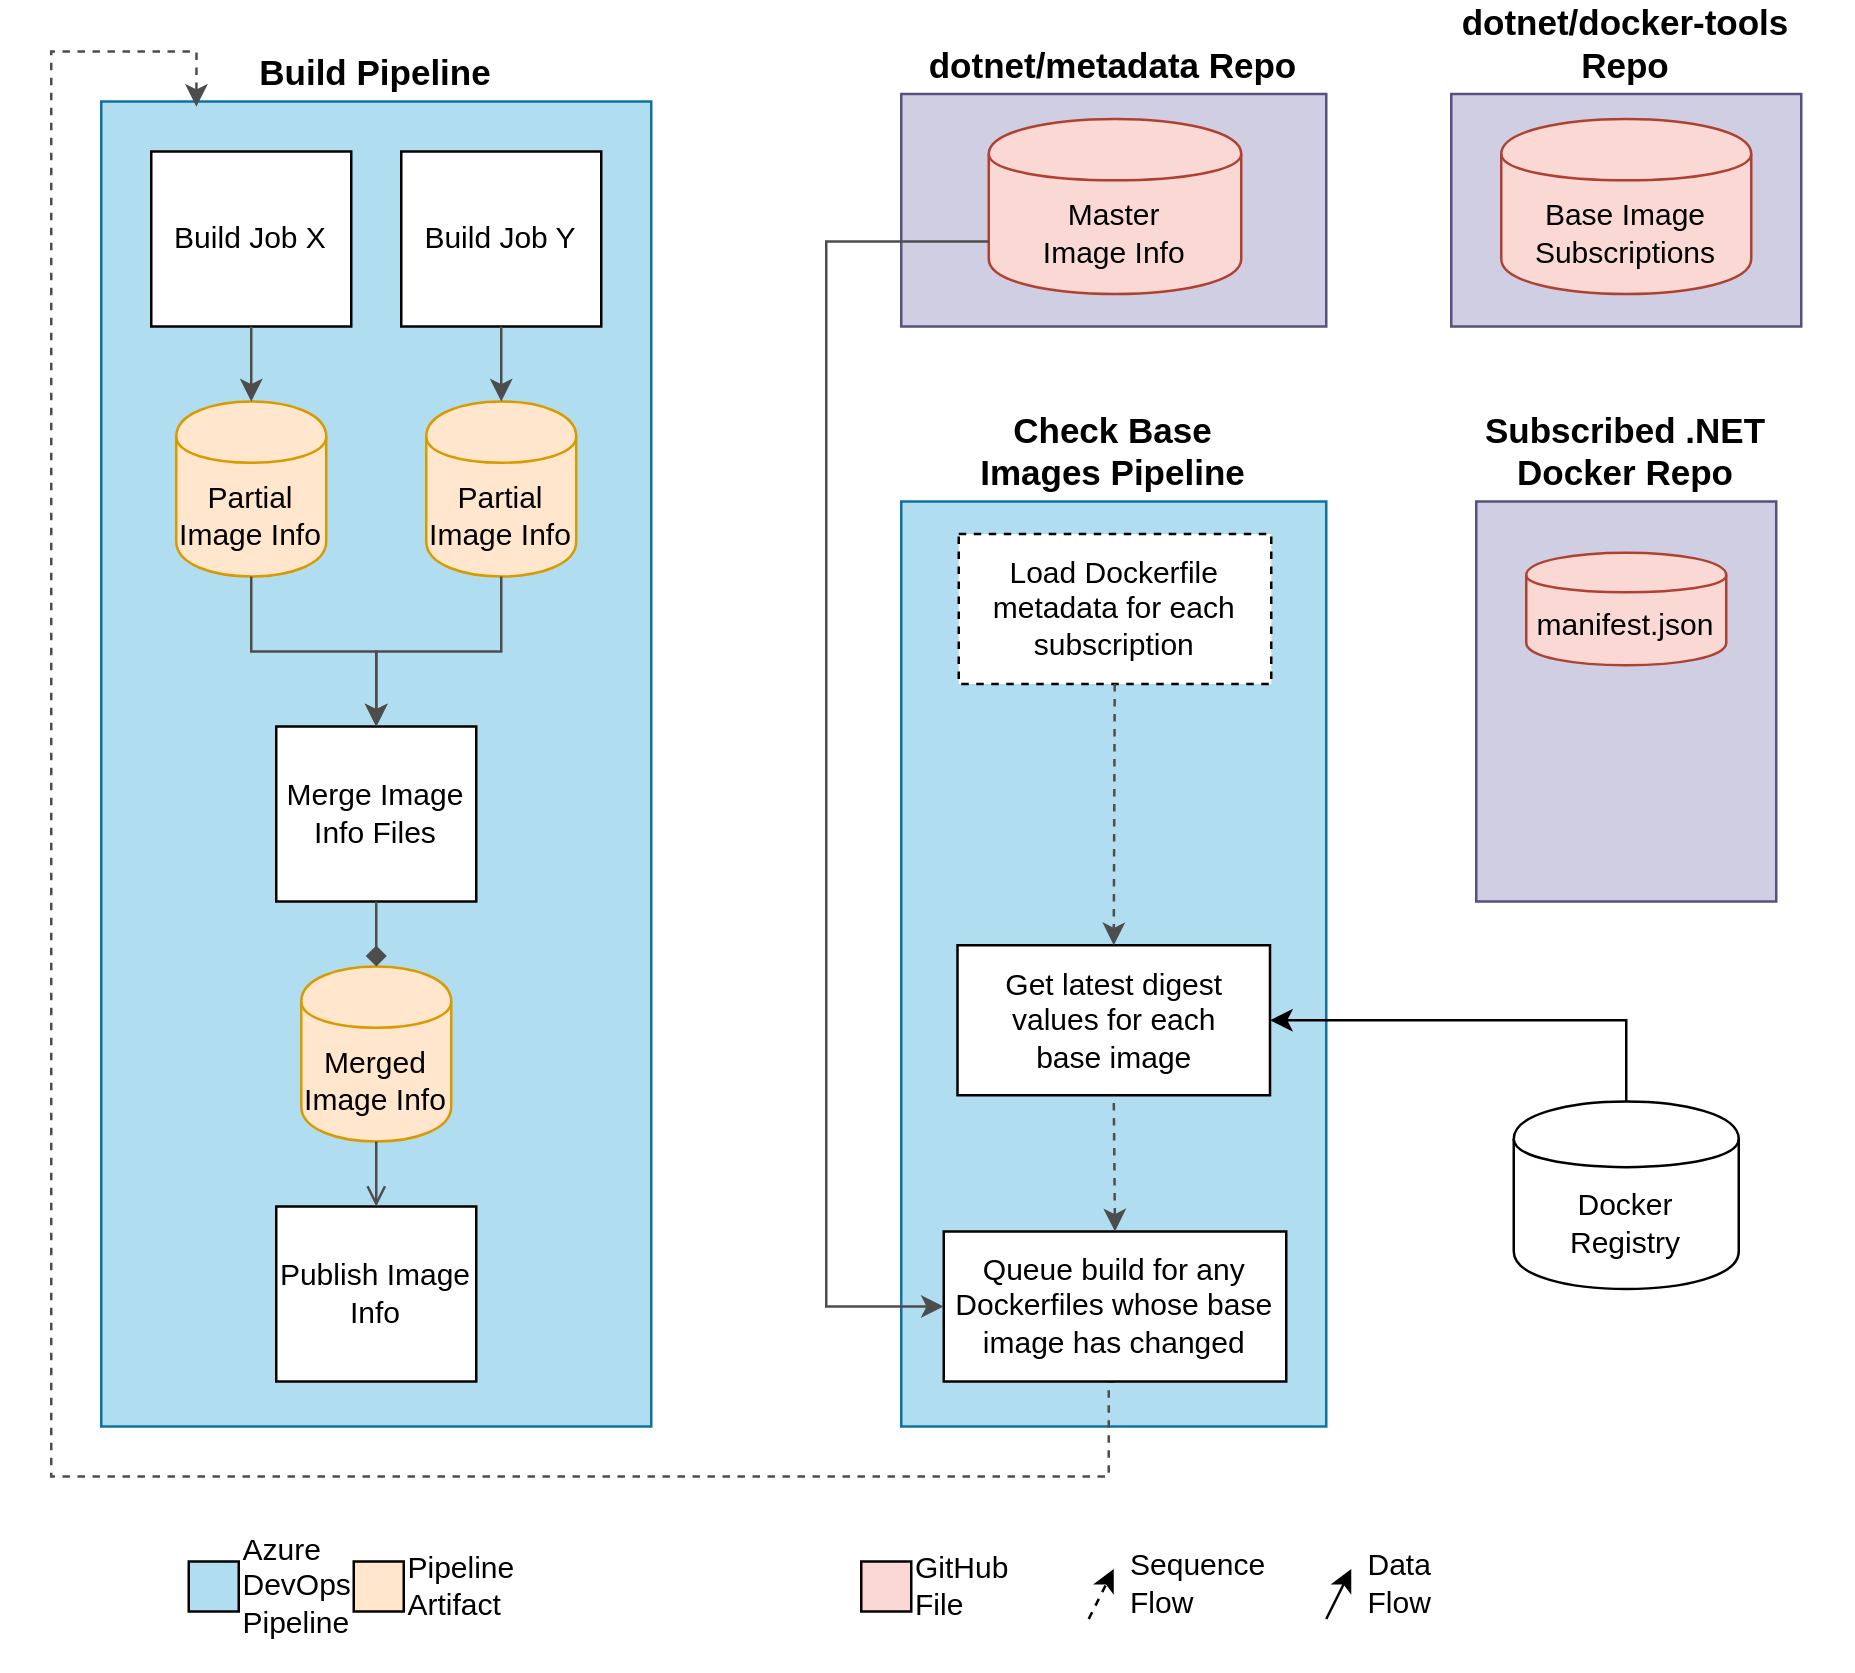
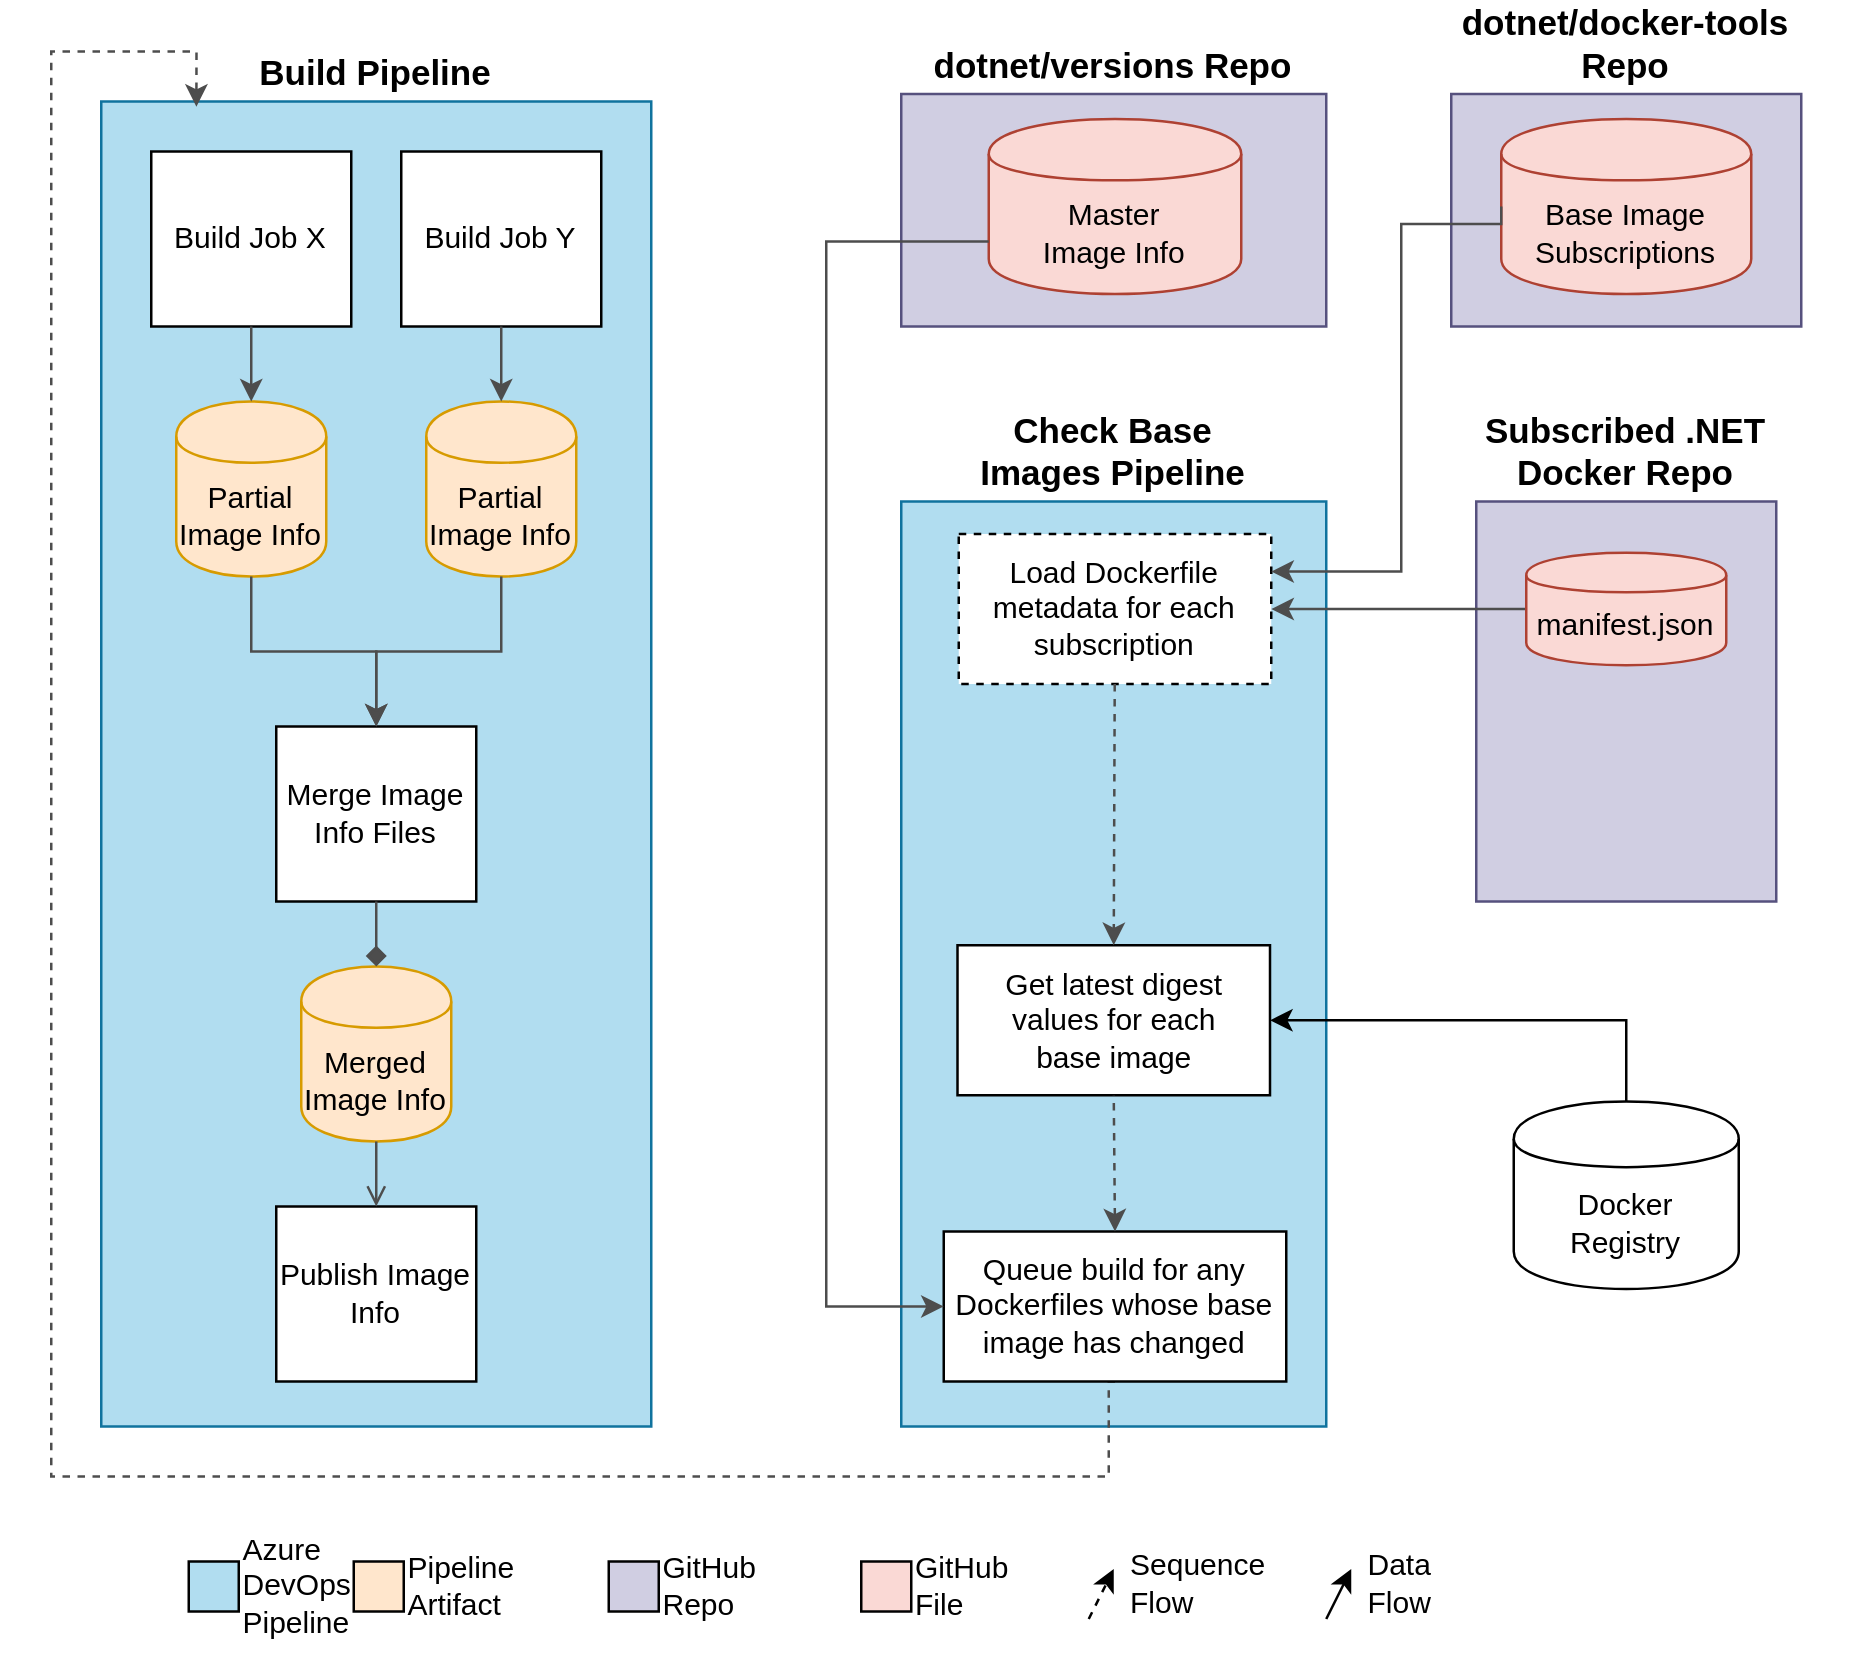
- <mxCell id="14" value="dotnet/metadata Repo" style="rounded=0;whiteSpace=wrap;html=1;align=center;labelPosition=center;verticalLabelPosition=top;verticalAlign=bottom;fillColor=#d0cee2;strokeColor=#56517e;fontSize=14;fontStyle=1" parent="1" vertex="1"><mxGeometry x="360" y="37" width="170" height="93" as="geometry" /></mxCell>
+ <mxCell id="14" value="dotnet/versions Repo" style="rounded=0;whiteSpace=wrap;html=1;align=center;labelPosition=center;verticalLabelPosition=top;verticalAlign=bottom;fillColor=#d0cee2;strokeColor=#56517e;fontSize=14;fontStyle=1" parent="1" vertex="1"><mxGeometry x="360" y="37" width="170" height="93" as="geometry" /></mxCell>
+ <mxCell id="39" style="edgeStyle=orthogonalEdgeStyle;rounded=0;jumpStyle=none;orthogonalLoop=1;jettySize=auto;html=1;exitX=0;exitY=0.5;exitDx=0;exitDy=0;entryX=1;entryY=0.25;entryDx=0;entryDy=0;strokeColor=#4D4D4D;" parent="1" source="38" target="22" edge="1"><mxGeometry relative="1" as="geometry"><Array as="points"><mxPoint x="600" y="89" /><mxPoint x="560" y="89" /><mxPoint x="560" y="228" /></Array><mxPoint x="495" y="162" as="sourcePoint" /></mxGeometry></mxCell>
+ <mxCell id="24" style="edgeStyle=orthogonalEdgeStyle;rounded=0;jumpStyle=none;orthogonalLoop=1;jettySize=auto;html=1;exitX=0;exitY=0.5;exitDx=0;exitDy=0;entryX=1;entryY=0.5;entryDx=0;entryDy=0;strokeColor=#4D4D4D;" parent="1" source="25" target="22" edge="1"><mxGeometry relative="1" as="geometry"><Array as="points"><mxPoint x="610" y="243" /><mxPoint x="610" y="243" /></Array></mxGeometry></mxCell>
+ <mxCell id="33" value="GitHub Repo" style="rounded=0;whiteSpace=wrap;html=1;horizontal=1;labelPosition=right;verticalLabelPosition=middle;align=left;verticalAlign=middle;fillColor=#D0CEE2;" parent="1" vertex="1"><mxGeometry x="243" y="624" width="20" height="20" as="geometry" /></mxCell>
